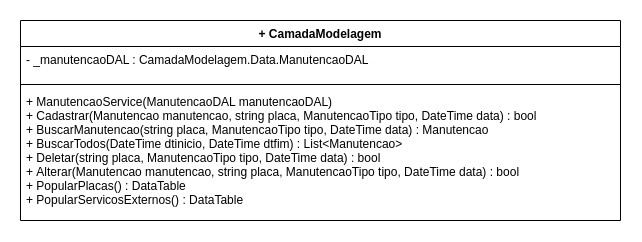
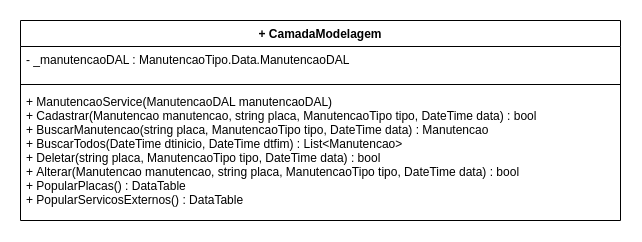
- <mxCell id="3" value="- _manutencaoDAL : CamadaModelagem.Data.ManutencaoDAL" style="text;strokeColor=none;fillColor=none;align=left;verticalAlign=top;spacingLeft=4;spacingRight=4;overflow=hidden;rotatable=0;points=[[0,0.5],[1,0.5]];portConstraint=eastwest;" parent="2" vertex="1"><mxGeometry y="26" width="600" height="34" as="geometry" /></mxCell>
+ <mxCell id="3" value="- _manutencaoDAL : ManutencaoTipo.Data.ManutencaoDAL" style="text;strokeColor=none;fillColor=none;align=left;verticalAlign=top;spacingLeft=4;spacingRight=4;overflow=hidden;rotatable=0;points=[[0,0.5],[1,0.5]];portConstraint=eastwest;" parent="2" vertex="1"><mxGeometry y="26" width="600" height="34" as="geometry" /></mxCell>
